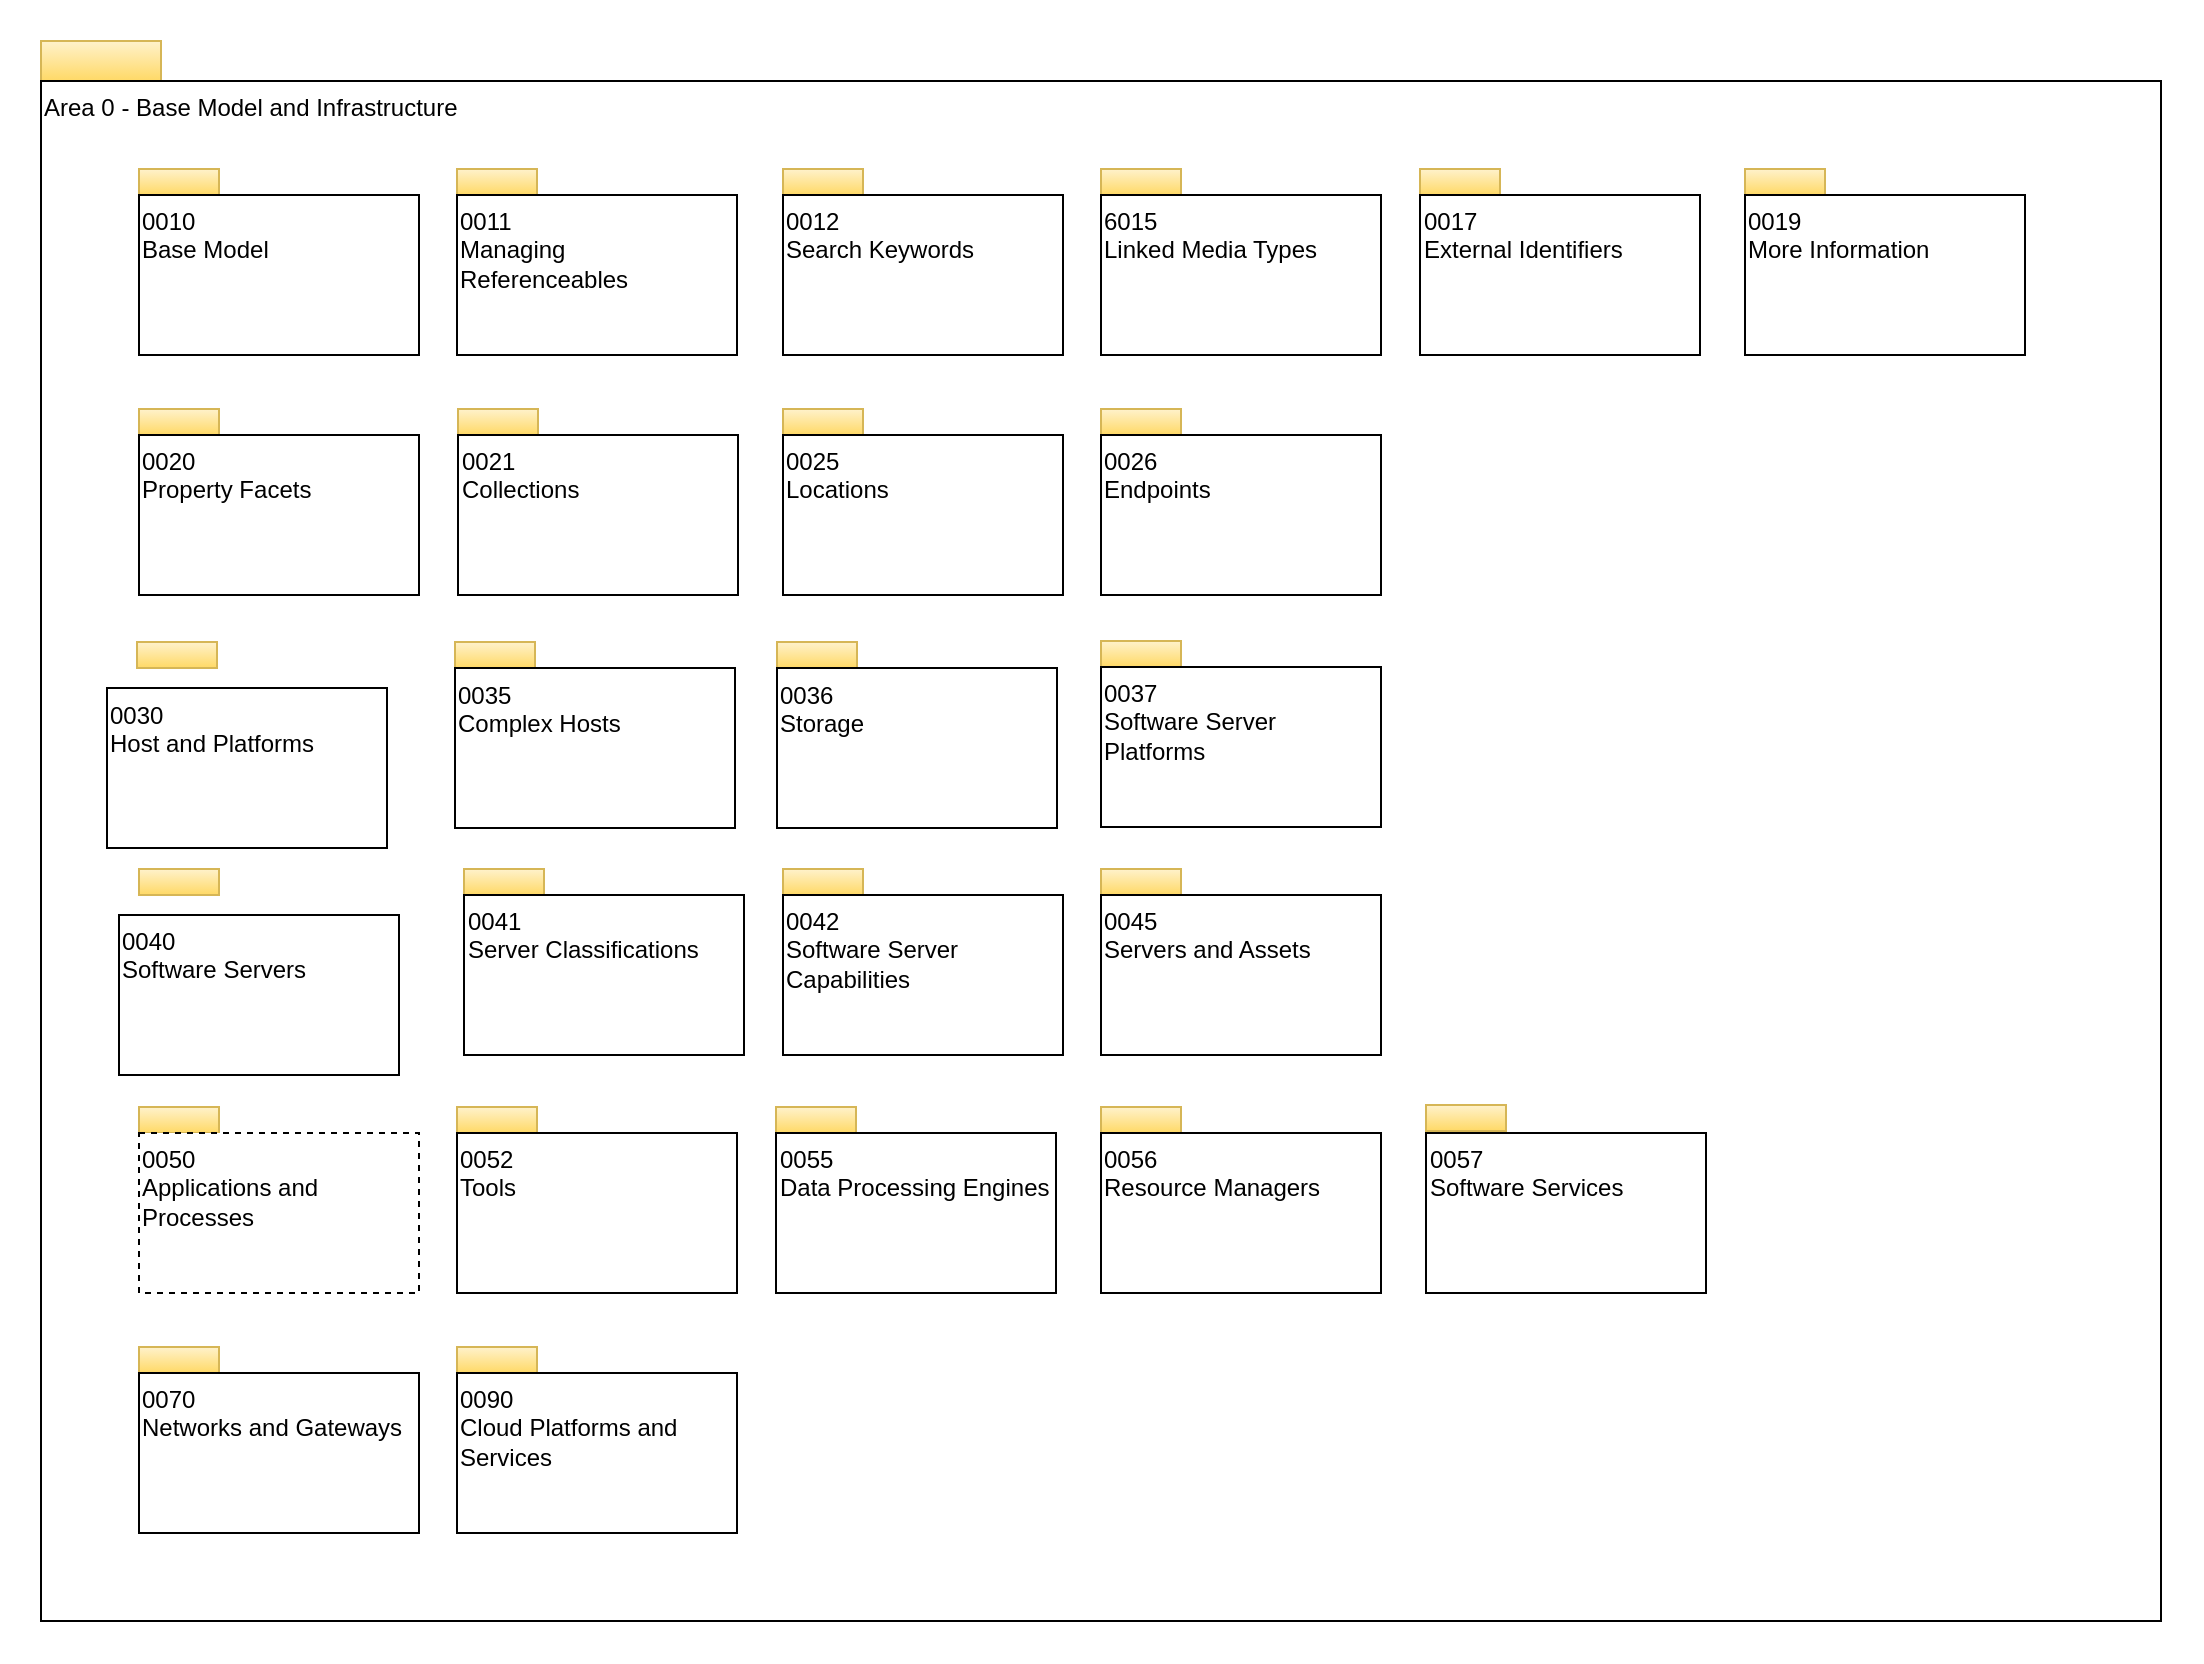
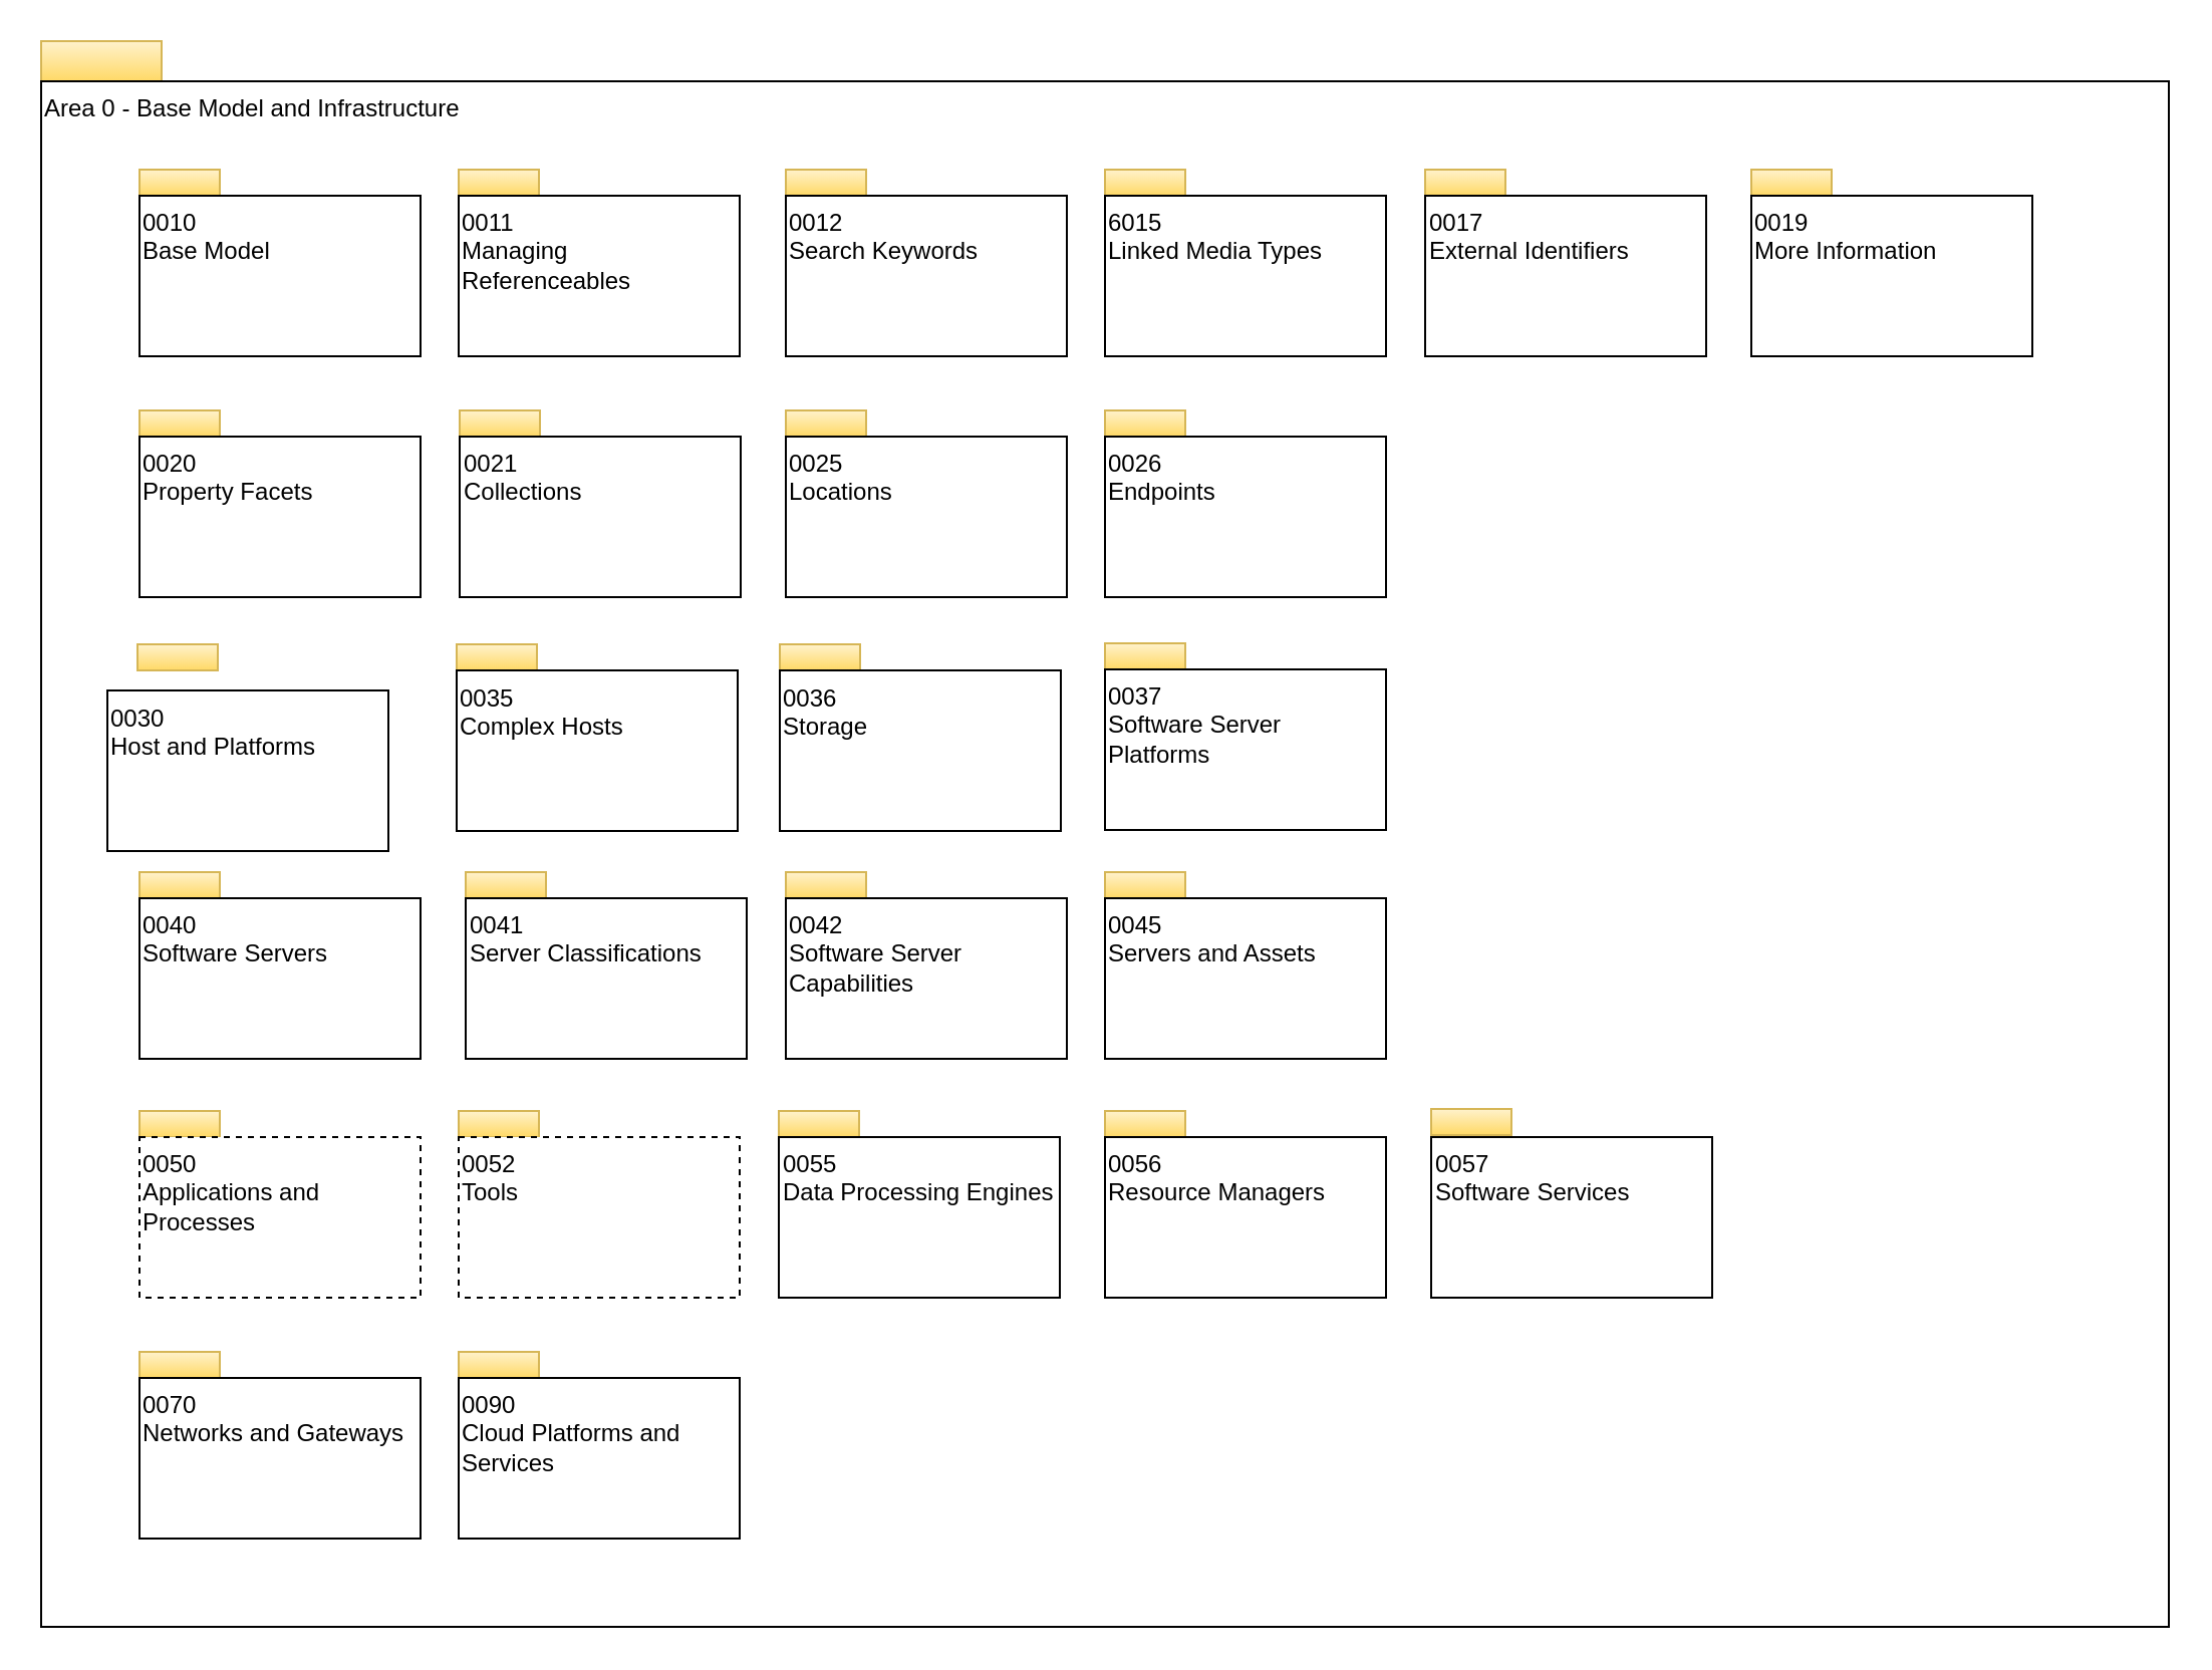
- <mxCell id="19" value="0040&lt;br&gt;Software Servers&lt;br&gt;" style="rounded=0;whiteSpace=wrap;html=1;align=left;verticalAlign=top;" parent="1" vertex="1"><mxGeometry x="59" y="457" width="140" height="80" as="geometry" /></mxCell>
+ <mxCell id="19" value="0040&lt;br&gt;Software Servers&lt;br&gt;" style="rounded=0;whiteSpace=wrap;html=1;align=left;verticalAlign=top;" parent="1" vertex="1"><mxGeometry x="69" y="447" width="140" height="80" as="geometry" /></mxCell>
- <mxCell id="29" value="0052&lt;br&gt;Tools&lt;br&gt;" style="rounded=0;whiteSpace=wrap;html=1;align=left;verticalAlign=top;" parent="1" vertex="1"><mxGeometry x="228" y="566" width="140" height="80" as="geometry" /></mxCell>
+ <mxCell id="29" value="0052&lt;br&gt;Tools&lt;br&gt;" style="rounded=0;whiteSpace=wrap;html=1;align=left;verticalAlign=top;dashed=1;" parent="1" vertex="1"><mxGeometry x="228" y="566" width="140" height="80" as="geometry" /></mxCell>
